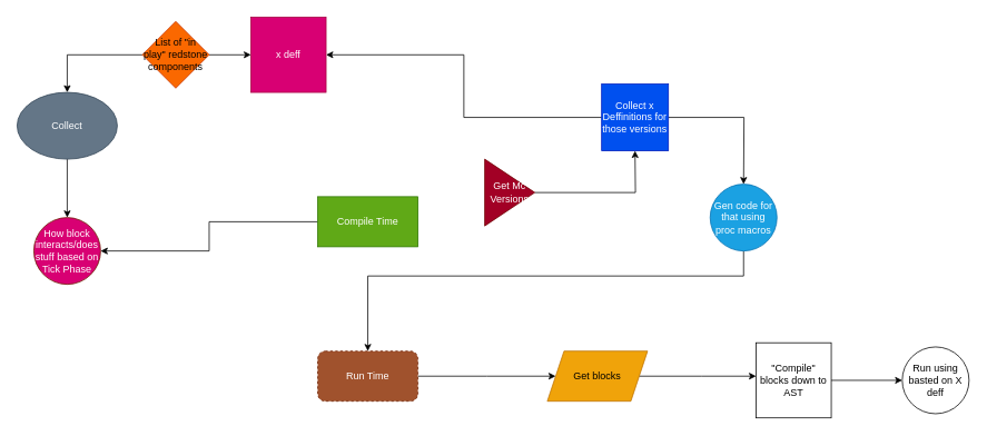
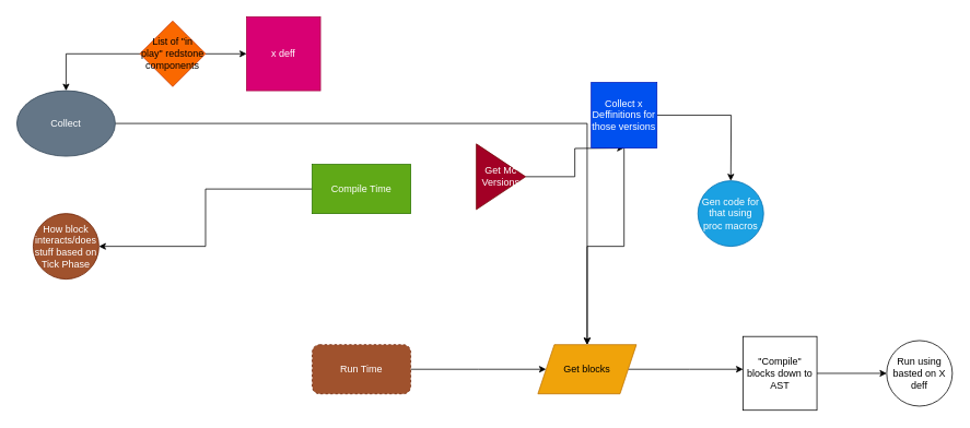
- <mxCell id="7" style="edgeStyle=orthogonalEdgeStyle;rounded=0;orthogonalLoop=1;jettySize=auto;html=1;entryX=1;entryY=0.5;entryDx=0;entryDy=0;" parent="1" source="8" target="11" edge="1"><mxGeometry relative="1" as="geometry" /></mxCell>
+ <mxCell id="7" style="edgeStyle=orthogonalEdgeStyle;rounded=0;orthogonalLoop=1;jettySize=auto;html=1;" parent="1" source="8" target="21" edge="1"><mxGeometry relative="1" as="geometry" /></mxCell>
- <mxCell id="15" style="edgeStyle=orthogonalEdgeStyle;rounded=0;orthogonalLoop=1;jettySize=auto;html=1;" parent="1" source="16" target="17" edge="1"><mxGeometry relative="1" as="geometry" /></mxCell>
+ <mxCell id="15" style="edgeStyle=orthogonalEdgeStyle;rounded=0;orthogonalLoop=1;jettySize=auto;html=1;" parent="1" source="16" target="21" edge="1"><mxGeometry relative="1" as="geometry" /></mxCell>
- <mxCell id="5" value="Get Mc Versions" style="triangle;whiteSpace=wrap;html=1;fillColor=#a20025;fontColor=#ffffff;strokeColor=#6F0000;" parent="1" vertex="1"><mxGeometry x="580" y="190" width="60" height="80" as="geometry" /></mxCell>
+ <mxCell id="5" value="Get Mc Versions" style="triangle;whiteSpace=wrap;html=1;fillColor=#a20025;fontColor=#ffffff;strokeColor=#6F0000;" parent="1" vertex="1"><mxGeometry x="580" y="175" width="60" height="80" as="geometry" /></mxCell>
- <mxCell id="3" value="Compile Time" style="rounded=0;whiteSpace=wrap;html=1;fillColor=#60a917;fontColor=#ffffff;strokeColor=#2D7600;" parent="1" vertex="1"><mxGeometry x="380" y="235" width="120" height="60" as="geometry" /></mxCell>
+ <mxCell id="3" value="Compile Time" style="rounded=0;whiteSpace=wrap;html=1;fillColor=#60a917;fontColor=#ffffff;strokeColor=#2D7600;" parent="1" vertex="1"><mxGeometry x="380" y="200" width="120" height="60" as="geometry" /></mxCell>
- <mxCell id="17" value="How block interacts/does stuff based on Tick Phase" style="ellipse;whiteSpace=wrap;html=1;aspect=fixed;fillColor=#d80073;fontColor=#ffffff;strokeColor=#6D1F00;" parent="1" vertex="1"><mxGeometry x="40" y="260" width="80" height="80" as="geometry" /></mxCell>
+ <mxCell id="17" value="How block interacts/does stuff based on Tick Phase" style="ellipse;whiteSpace=wrap;html=1;aspect=fixed;fillColor=#a0522d;fontColor=#ffffff;strokeColor=#6D1F00;" parent="1" vertex="1"><mxGeometry x="40" y="260" width="80" height="80" as="geometry" /></mxCell>
- <mxCell id="9" style="edgeStyle=orthogonalEdgeStyle;rounded=0;orthogonalLoop=1;jettySize=auto;html=1;" parent="1" source="10" target="19" edge="1"><mxGeometry relative="1" as="geometry"><Array as="points"><mxPoint x="890" y="330" /><mxPoint x="440" y="330" /></Array></mxGeometry></mxCell>
